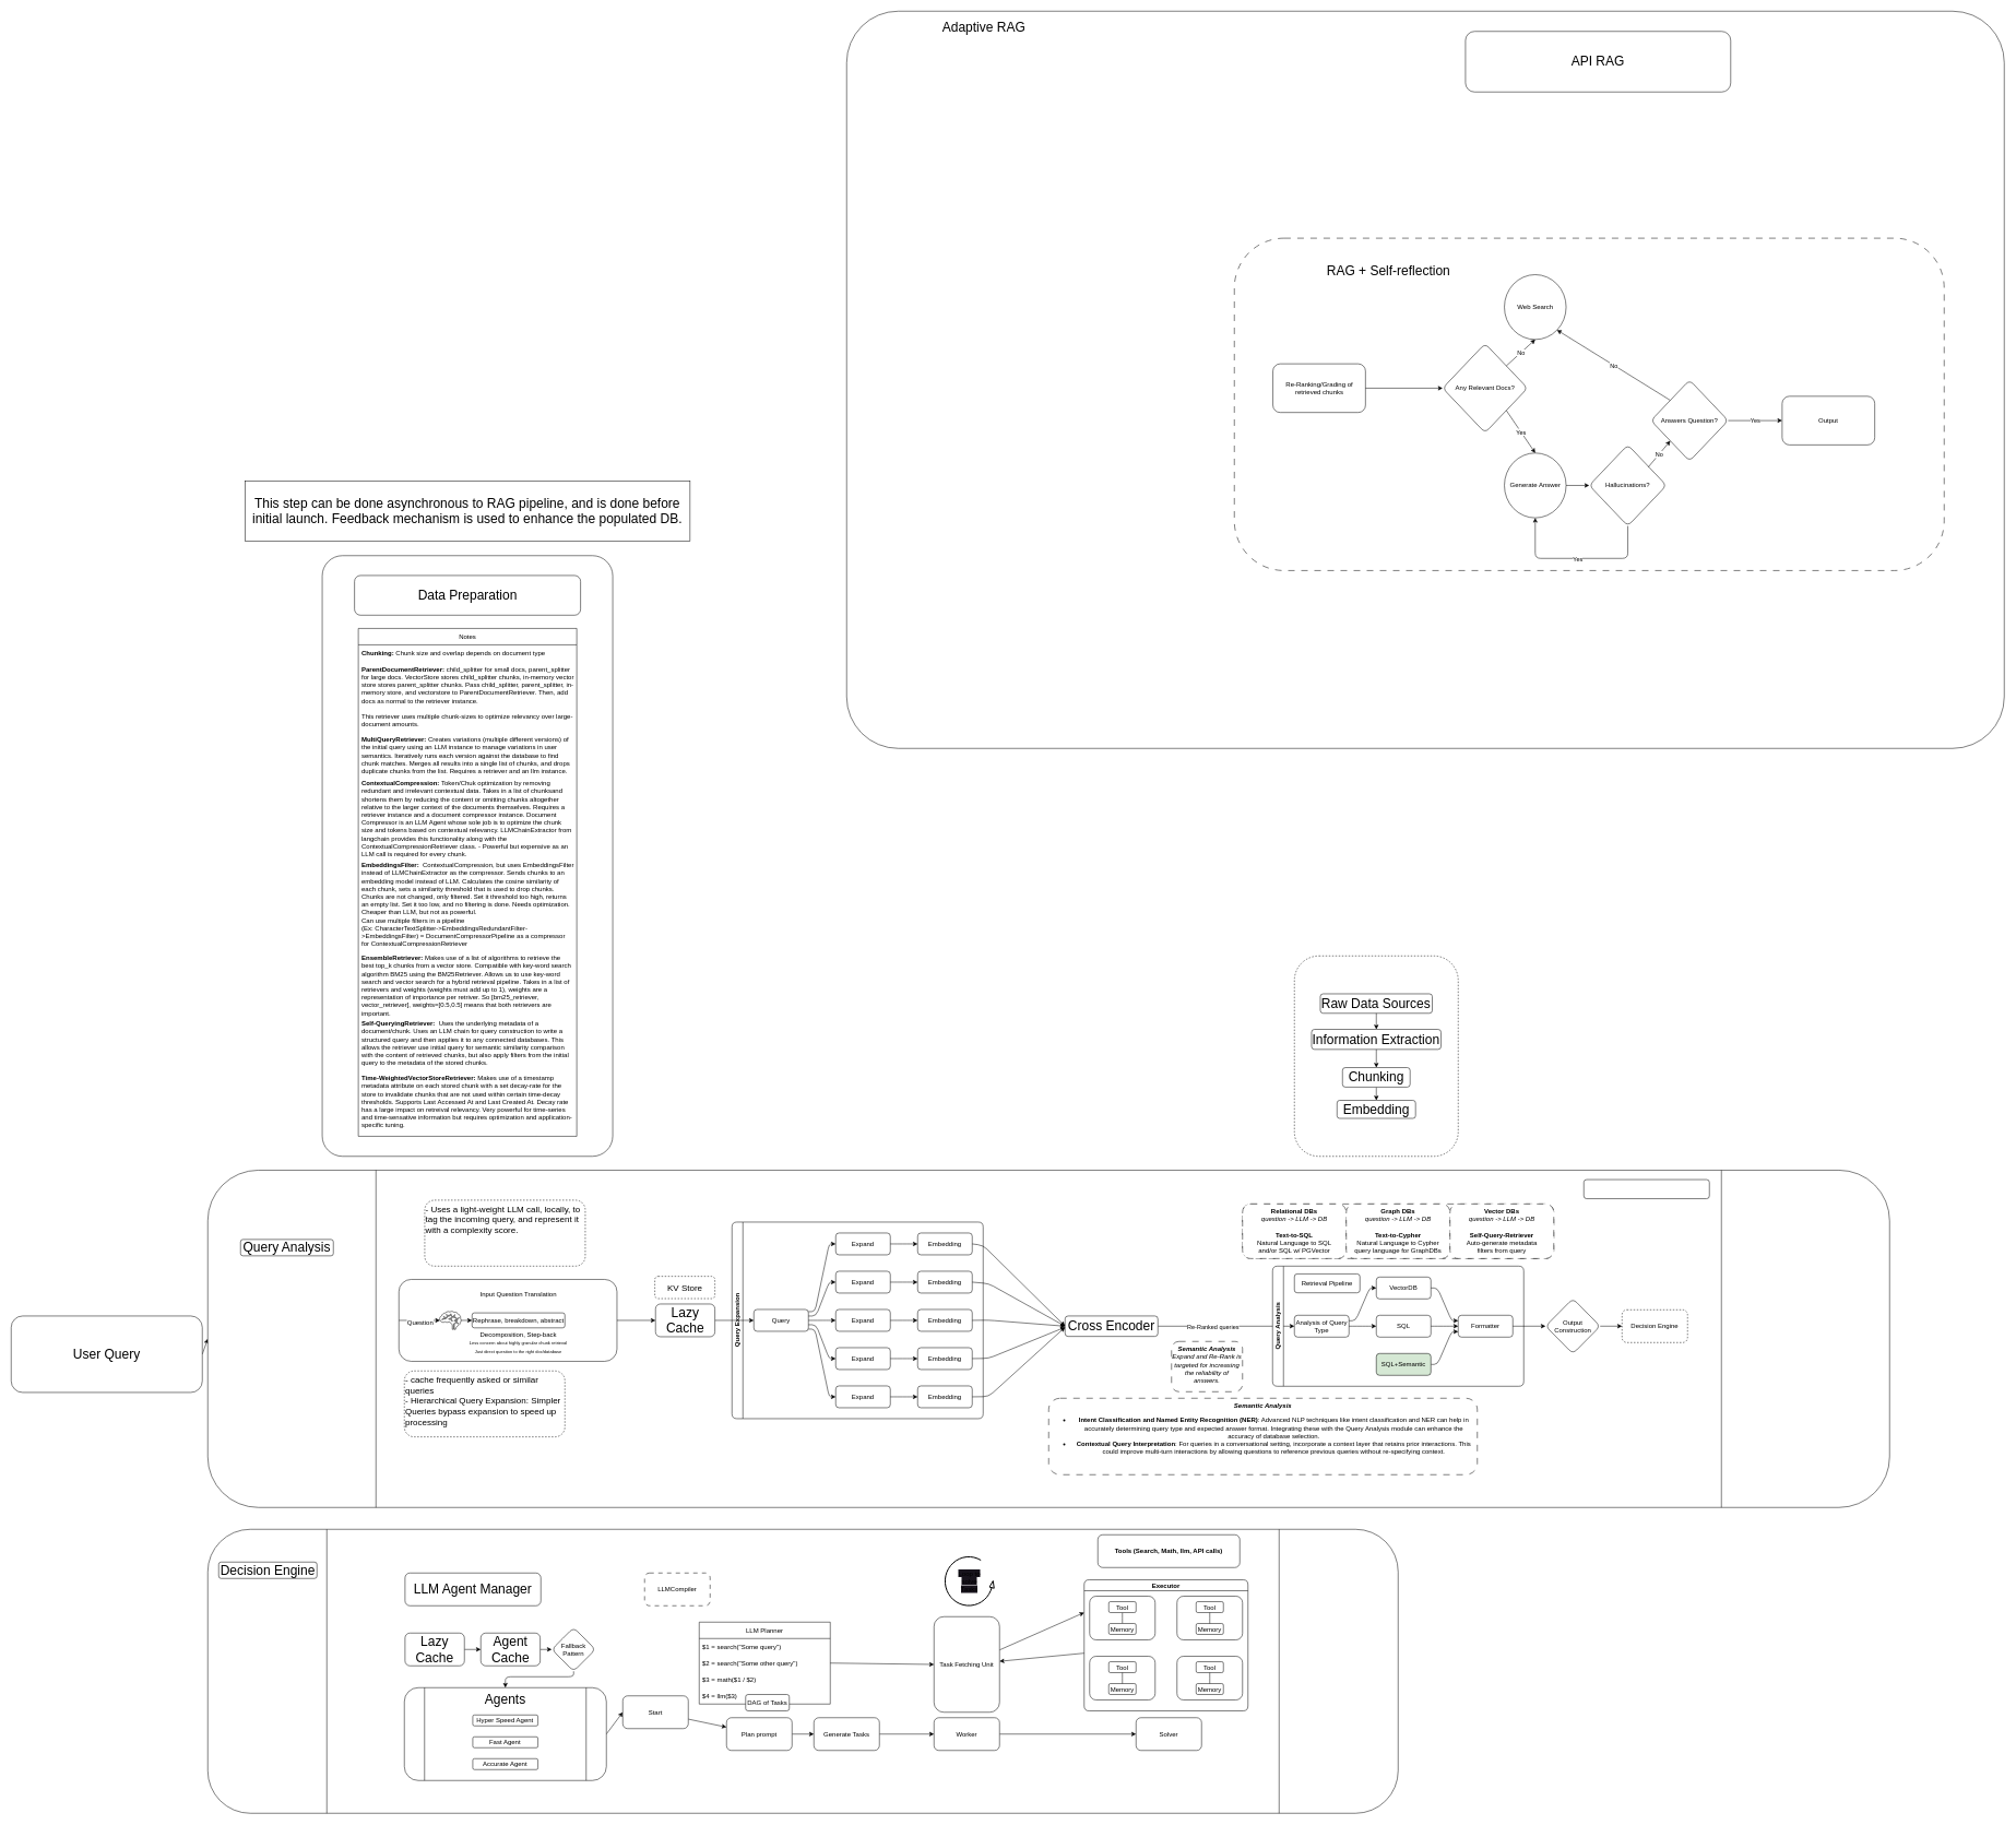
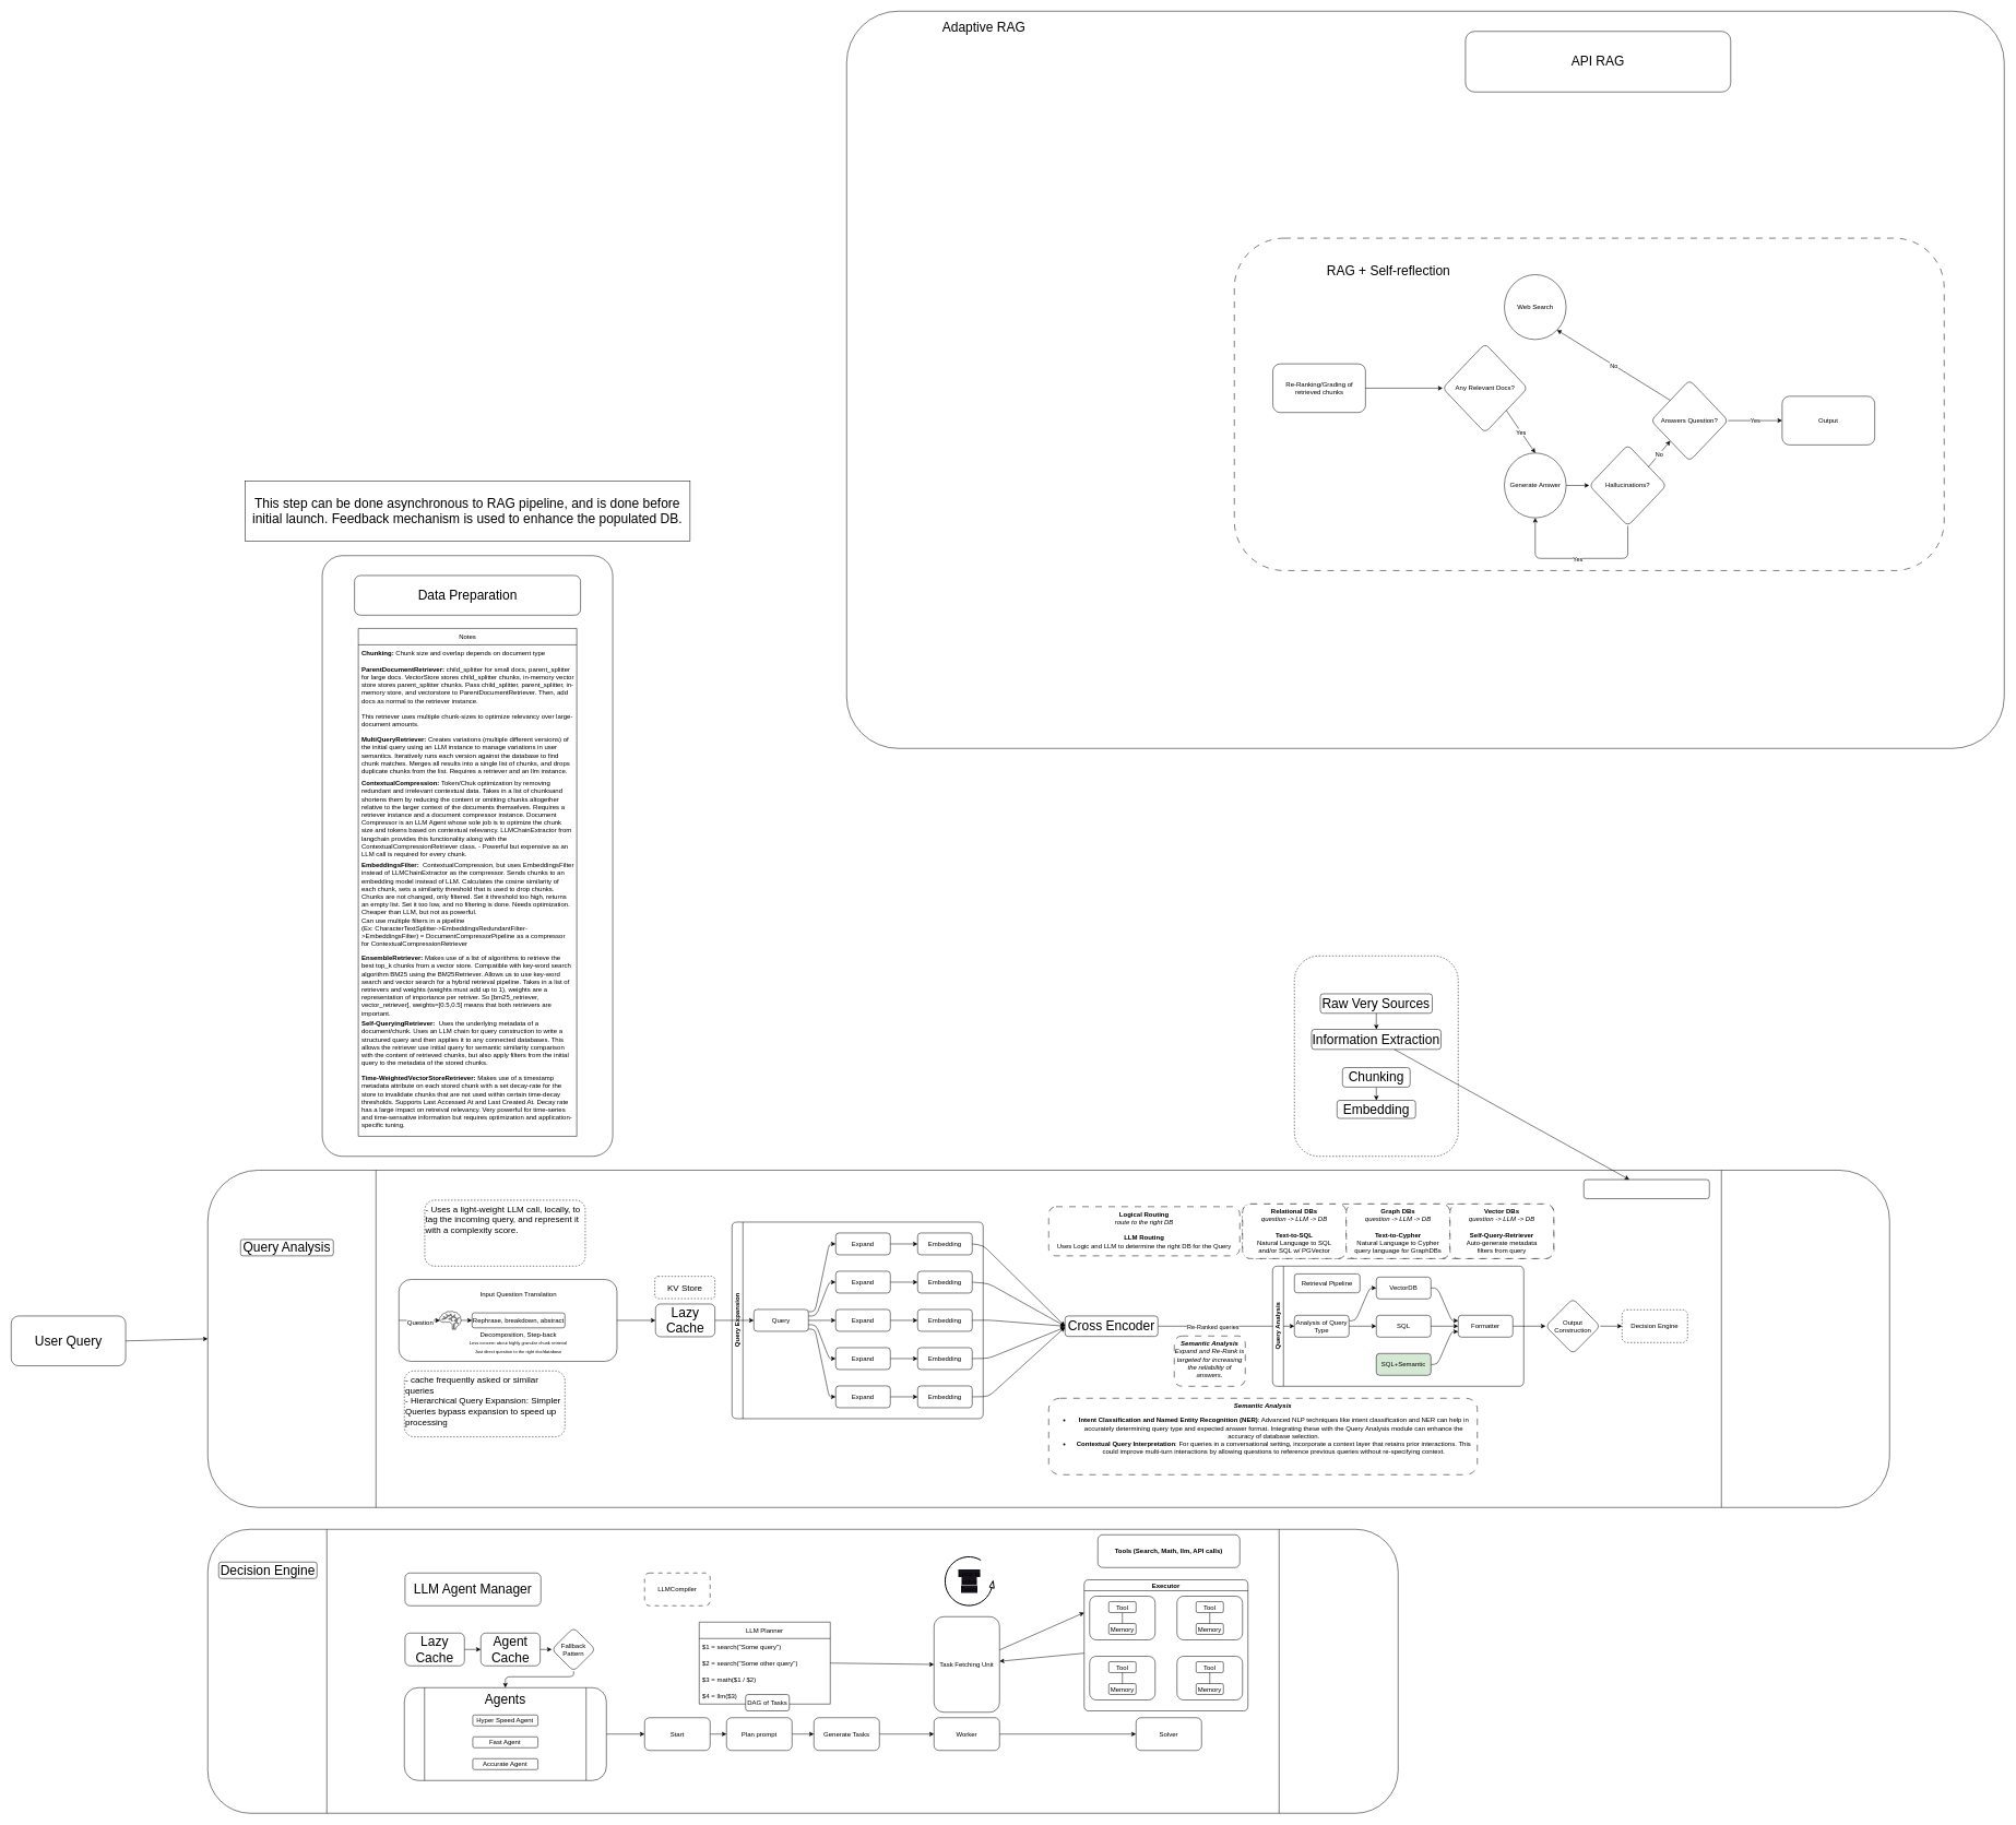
- <mxCell id="14" value="" style="endArrow=classic;html=1;exitX=1;exitY=0;exitDx=0;exitDy=0;entryX=0.5;entryY=1;entryDx=0;entryDy=0;" parent="7" source="10" target="12" edge="1"><mxGeometry relative="1" as="geometry"><mxPoint x="226.087" y="22.267" as="sourcePoint" /><mxPoint x="367.391" y="22.267" as="targetPoint" /></mxGeometry></mxCell>
- <mxCell id="15" value="No" style="edgeLabel;resizable=0;html=1;align=center;verticalAlign=middle;" parent="14" connectable="0" vertex="1"><mxGeometry relative="1" as="geometry" /></mxCell>
- <mxCell id="165" value="&lt;font style=&quot;font-size: 24px;&quot;&gt;Raw Data Sources&lt;/font&gt;" style="rounded=1;whiteSpace=wrap;html=1;container=0;movable=1;resizable=1;rotatable=1;deletable=1;editable=1;connectable=1;" parent="163" vertex="1"><mxGeometry x="47.45" y="69.44" width="205.11" height="35.61" as="geometry" /></mxCell>
+ <mxCell id="165" value="&lt;font style=&quot;font-size: 24px;&quot;&gt;Raw Very Sources&lt;/font&gt;" style="rounded=1;whiteSpace=wrap;html=1;container=0;movable=1;resizable=1;rotatable=1;deletable=1;editable=1;connectable=1;" parent="163" vertex="1"><mxGeometry x="47.45" y="69.44" width="205.11" height="35.61" as="geometry" /></mxCell>
- <mxCell id="171" value="" style="edgeStyle=none;html=1;fontSize=12;movable=1;resizable=1;rotatable=1;deletable=1;editable=1;connectable=1;" parent="163" source="166" target="170" edge="1"><mxGeometry relative="1" as="geometry" /></mxCell>
+ <mxCell id="171" value="" style="edgeStyle=none;html=1;fontSize=12;movable=1;resizable=1;rotatable=1;deletable=1;editable=1;connectable=1;" parent="163" source="166" target="65" edge="1"><mxGeometry relative="1" as="geometry" /></mxCell>
+ <mxCell id="64" value="&lt;b&gt;Logical Routing&lt;/b&gt;&lt;i&gt;&lt;br&gt;route to the right DB&lt;br&gt;&lt;/i&gt;&lt;b&gt;&lt;br&gt;LLM Routing&lt;br&gt;&lt;/b&gt;Uses Logic and LLM to determine the right DB for the Query" style="rounded=1;whiteSpace=wrap;html=1;dashed=1;dashPattern=12 12;fontSize=12;verticalAlign=top;" parent="1" vertex="1"><mxGeometry x="1920" y="2209.23" width="350" height="90" as="geometry" /></mxCell>
- <mxCell id="44" value="&lt;font style=&quot;font-size: 24px;&quot;&gt;User Query&lt;/font&gt;" style="whiteSpace=wrap;html=1;rounded=1;" parent="1" vertex="1"><mxGeometry x="20" y="2409.4" width="350" height="140" as="geometry" /></mxCell>
+ <mxCell id="44" value="&lt;font style=&quot;font-size: 24px;&quot;&gt;User Query&lt;/font&gt;" style="whiteSpace=wrap;html=1;rounded=1;" parent="1" vertex="1"><mxGeometry x="20" y="2409.4" width="209.63" height="91.21" as="geometry" /></mxCell>
- <mxCell id="109" value="&lt;i&gt;&lt;b&gt;Semantic Analysis&lt;/b&gt;&lt;br&gt;Expand and Re-Rank is targeted for increasing the reliability of answers.&lt;/i&gt;&lt;b&gt;&lt;br&gt;&lt;/b&gt;" style="rounded=1;whiteSpace=wrap;html=1;dashed=1;dashPattern=12 12;fontSize=12;verticalAlign=top;" parent="1" vertex="1"><mxGeometry x="2145" y="2456" width="130" height="92.07" as="geometry" /></mxCell>
+ <mxCell id="109" value="&lt;i&gt;&lt;b&gt;Semantic Analysis&lt;/b&gt;&lt;br&gt;Expand and Re-Rank is targeted for increasing the reliability of answers.&lt;/i&gt;&lt;b&gt;&lt;br&gt;&lt;/b&gt;" style="rounded=1;whiteSpace=wrap;html=1;dashed=1;dashPattern=12 12;fontSize=12;verticalAlign=top;" parent="1" vertex="1"><mxGeometry x="2150" y="2446" width="130" height="92.07" as="geometry" /></mxCell>
- <mxCell id="124" value="Start" style="rounded=1;whiteSpace=wrap;html=1;" vertex="1" parent="1"><mxGeometry x="1140" y="3105" width="120" height="60" as="geometry" /></mxCell>
+ <mxCell id="124" value="Start" style="rounded=1;whiteSpace=wrap;html=1;" vertex="1" parent="1"><mxGeometry x="1180" y="3145" width="120" height="60" as="geometry" /></mxCell>
